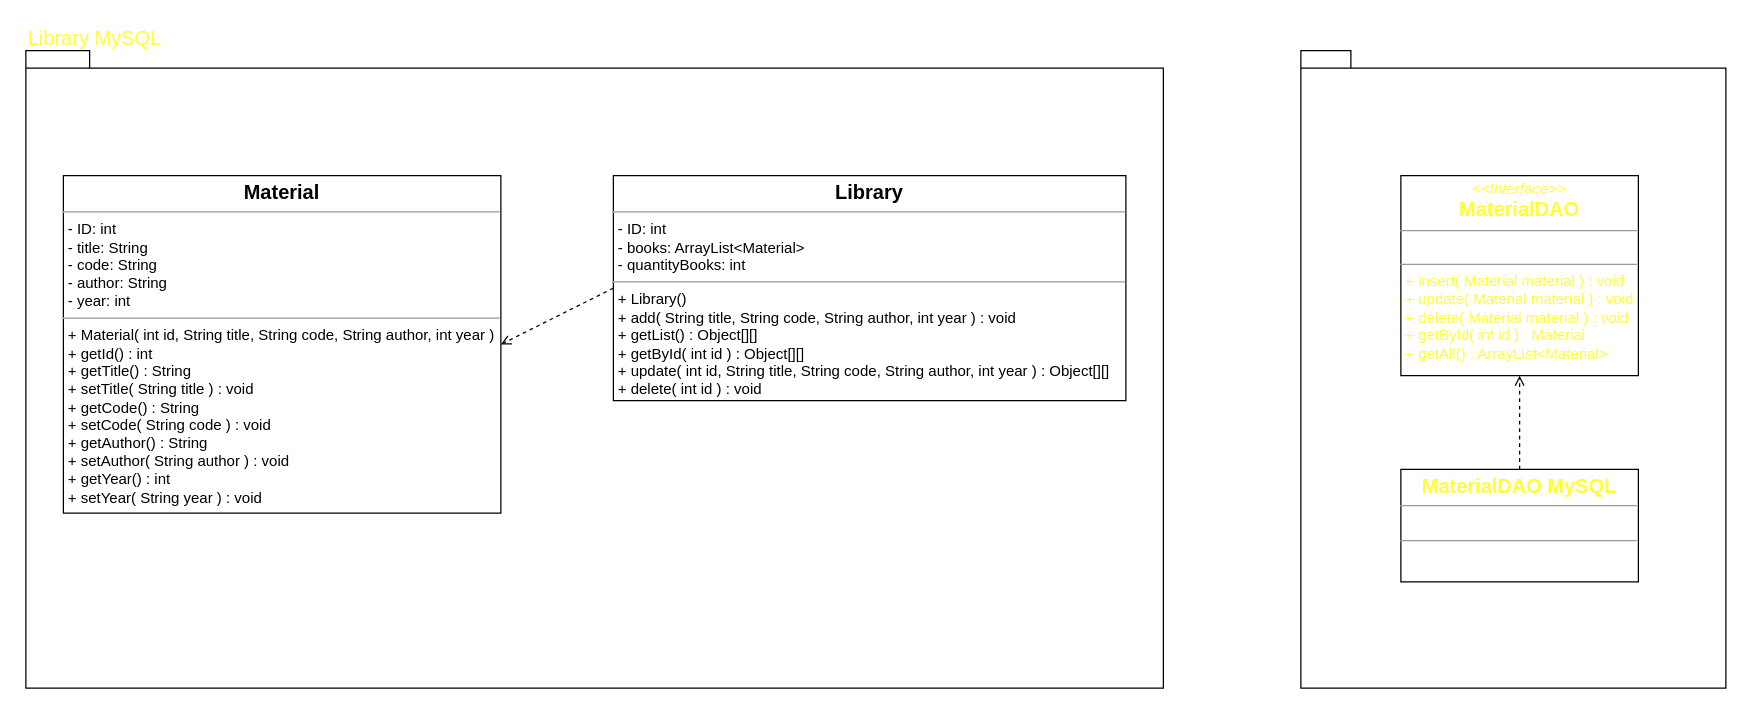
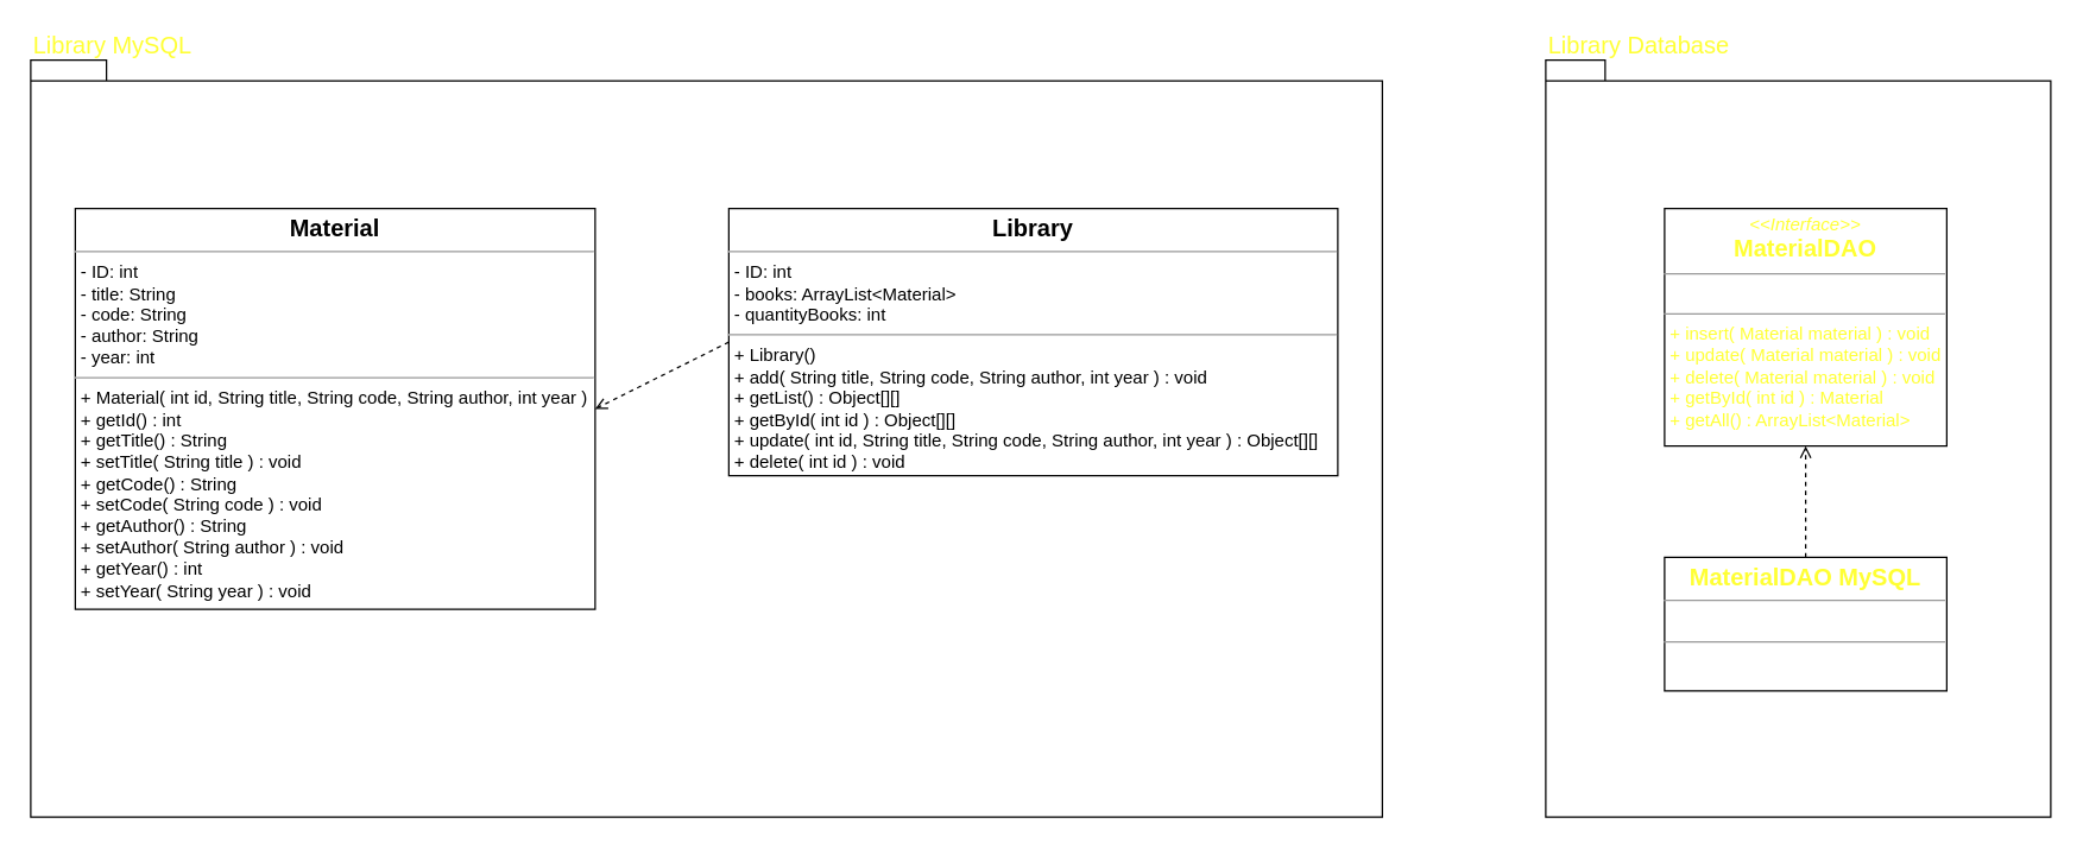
+ <mxCell id="7" value="Library Database" style="text;html=1;strokeColor=none;fillColor=none;align=left;verticalAlign=middle;whiteSpace=wrap;rounded=0;fontSize=16;fontColor=#FFFF33;" parent="1" vertex="1"><mxGeometry x="1040" y="20" width="130" height="20" as="geometry" /></mxCell>
